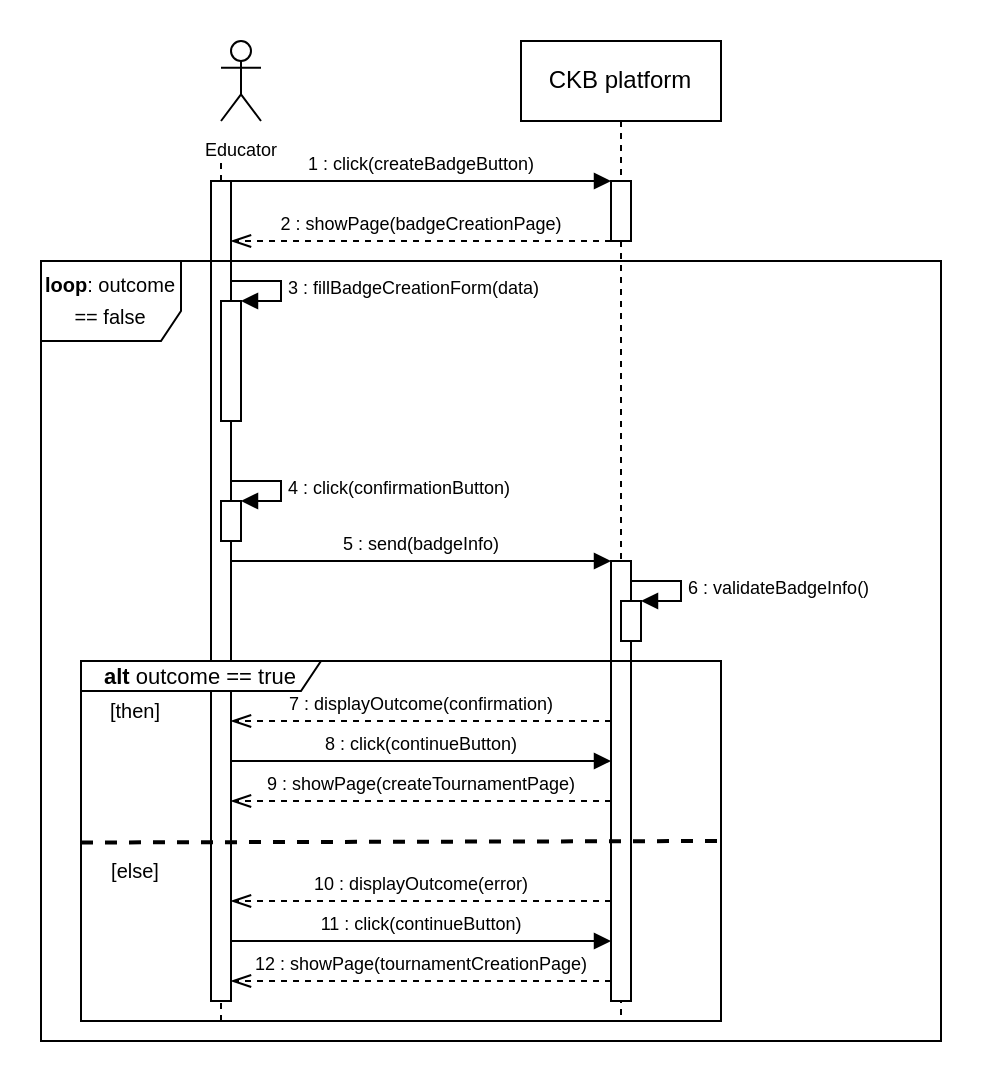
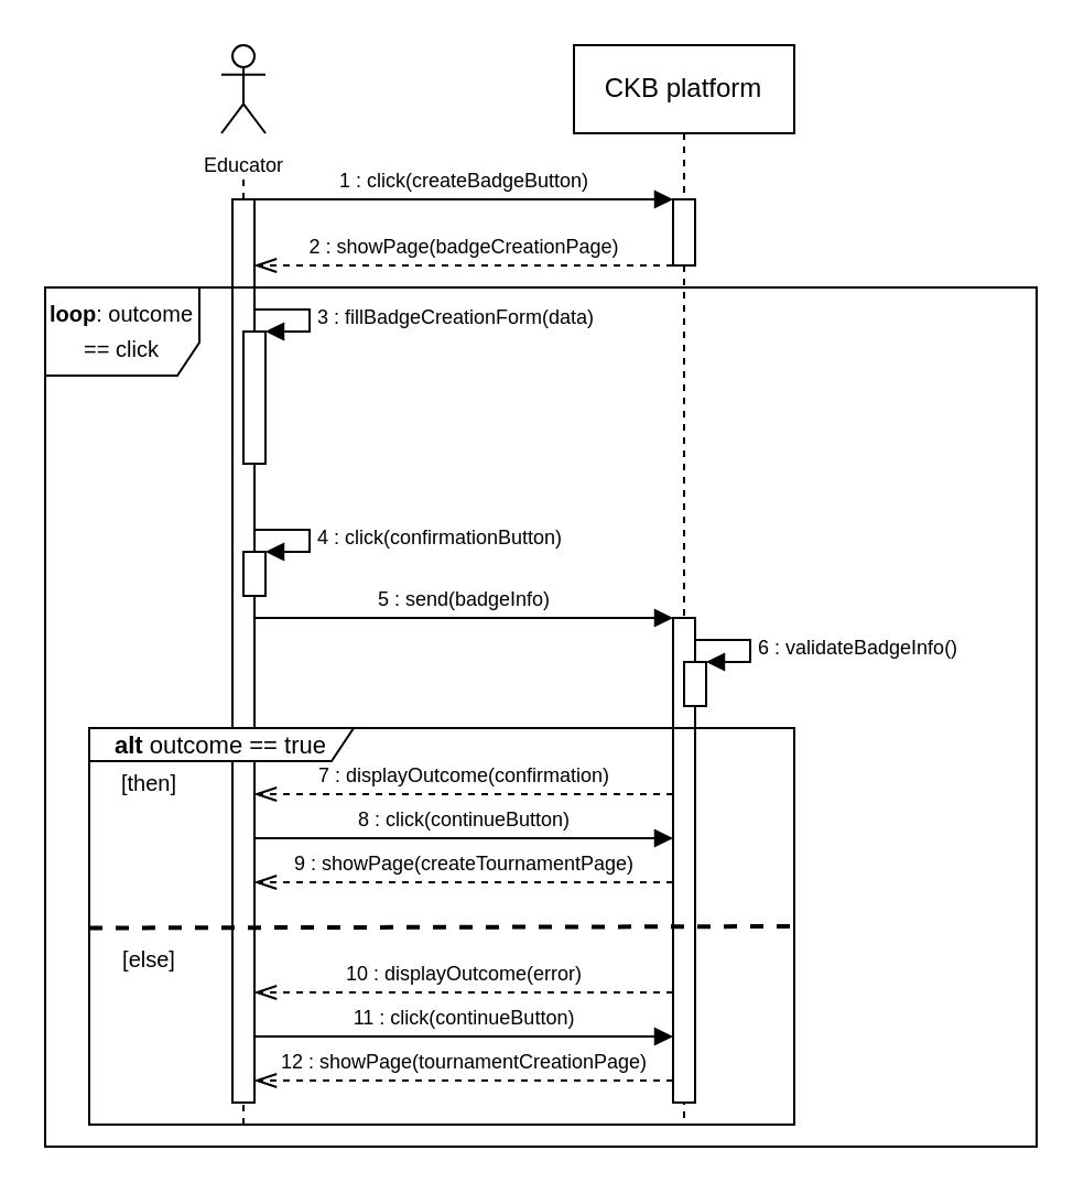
- <mxCell id="7" value="&lt;font style=&quot;font-size: 9px;&quot;&gt;Educator&lt;/font&gt;" style="shape=umlActor;verticalLabelPosition=bottom;verticalAlign=top;html=1;outlineConnect=0;" vertex="1" parent="1"><mxGeometry x="110" y="20" width="20" height="40" as="geometry" /></mxCell>
+ <mxCell id="7" value="&lt;font style=&quot;font-size: 9px;&quot;&gt;Educator&lt;/font&gt;" style="shape=umlActor;verticalLabelPosition=bottom;verticalAlign=top;html=1;outlineConnect=0;" vertex="1" parent="1"><mxGeometry x="100" y="20" width="20" height="40" as="geometry" /></mxCell>
- <mxCell id="22" value="&lt;p style=&quot;line-height: 120%;&quot;&gt;&lt;font style=&quot;font-size: 10px;&quot;&gt;&lt;b&gt;loop&lt;/b&gt;: outcome == false&lt;/font&gt;&lt;/p&gt;" style="shape=umlFrame;whiteSpace=wrap;html=1;pointerEvents=0;width=70;height=40;verticalAlign=middle;horizontal=1;labelPosition=center;verticalLabelPosition=middle;align=center;" vertex="1" parent="1"><mxGeometry x="20" y="130" width="450" height="390" as="geometry" /></mxCell>
+ <mxCell id="22" value="&lt;p style=&quot;line-height: 120%;&quot;&gt;&lt;font style=&quot;font-size: 10px;&quot;&gt;&lt;b&gt;loop&lt;/b&gt;: outcome == click&lt;/font&gt;&lt;/p&gt;" style="shape=umlFrame;whiteSpace=wrap;html=1;pointerEvents=0;width=70;height=40;verticalAlign=middle;horizontal=1;labelPosition=center;verticalLabelPosition=middle;align=center;" vertex="1" parent="1"><mxGeometry x="20" y="130" width="450" height="390" as="geometry" /></mxCell>
